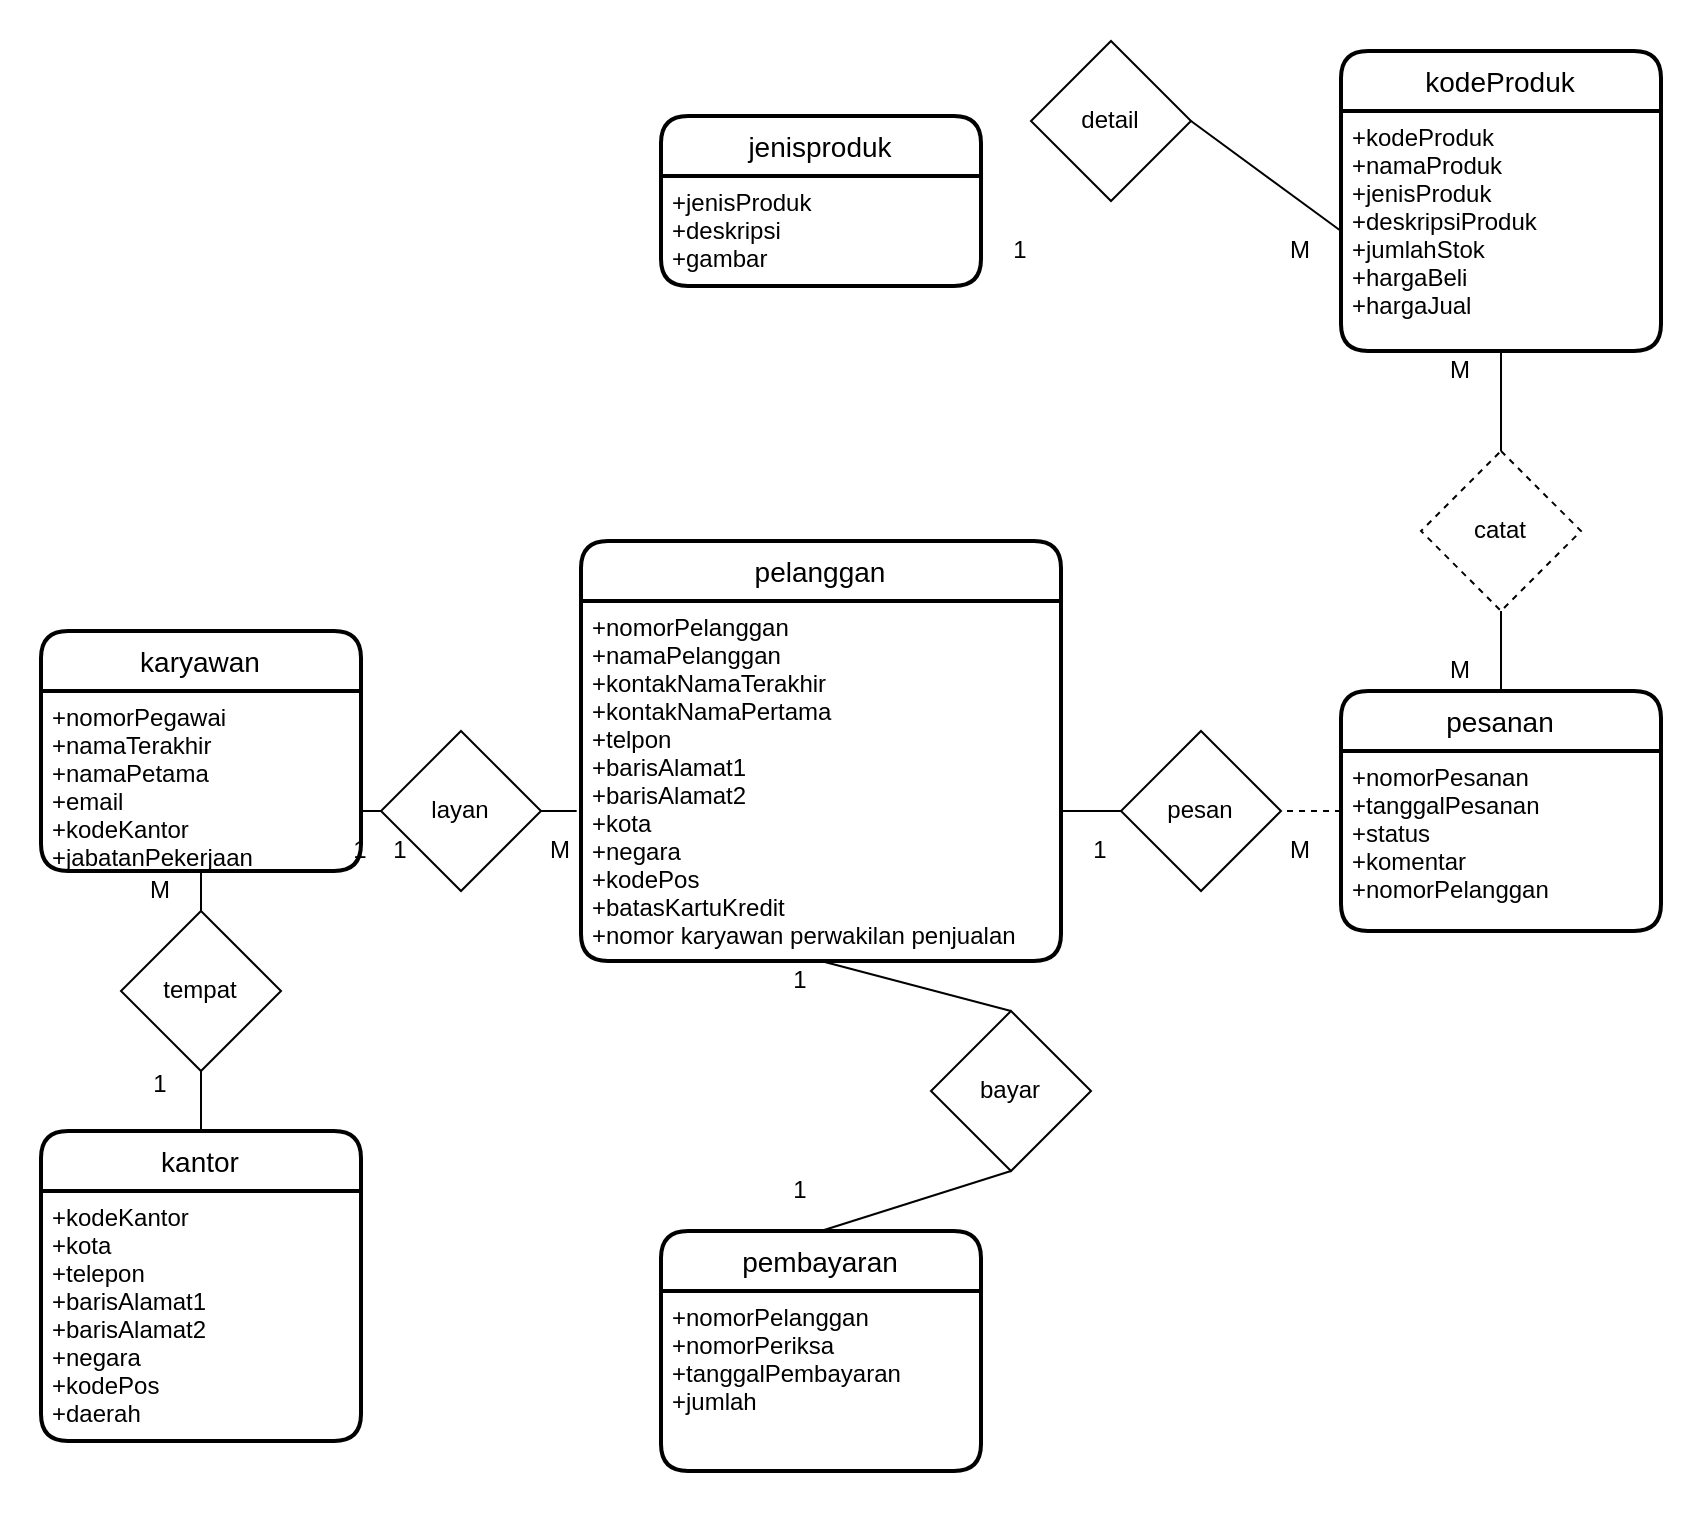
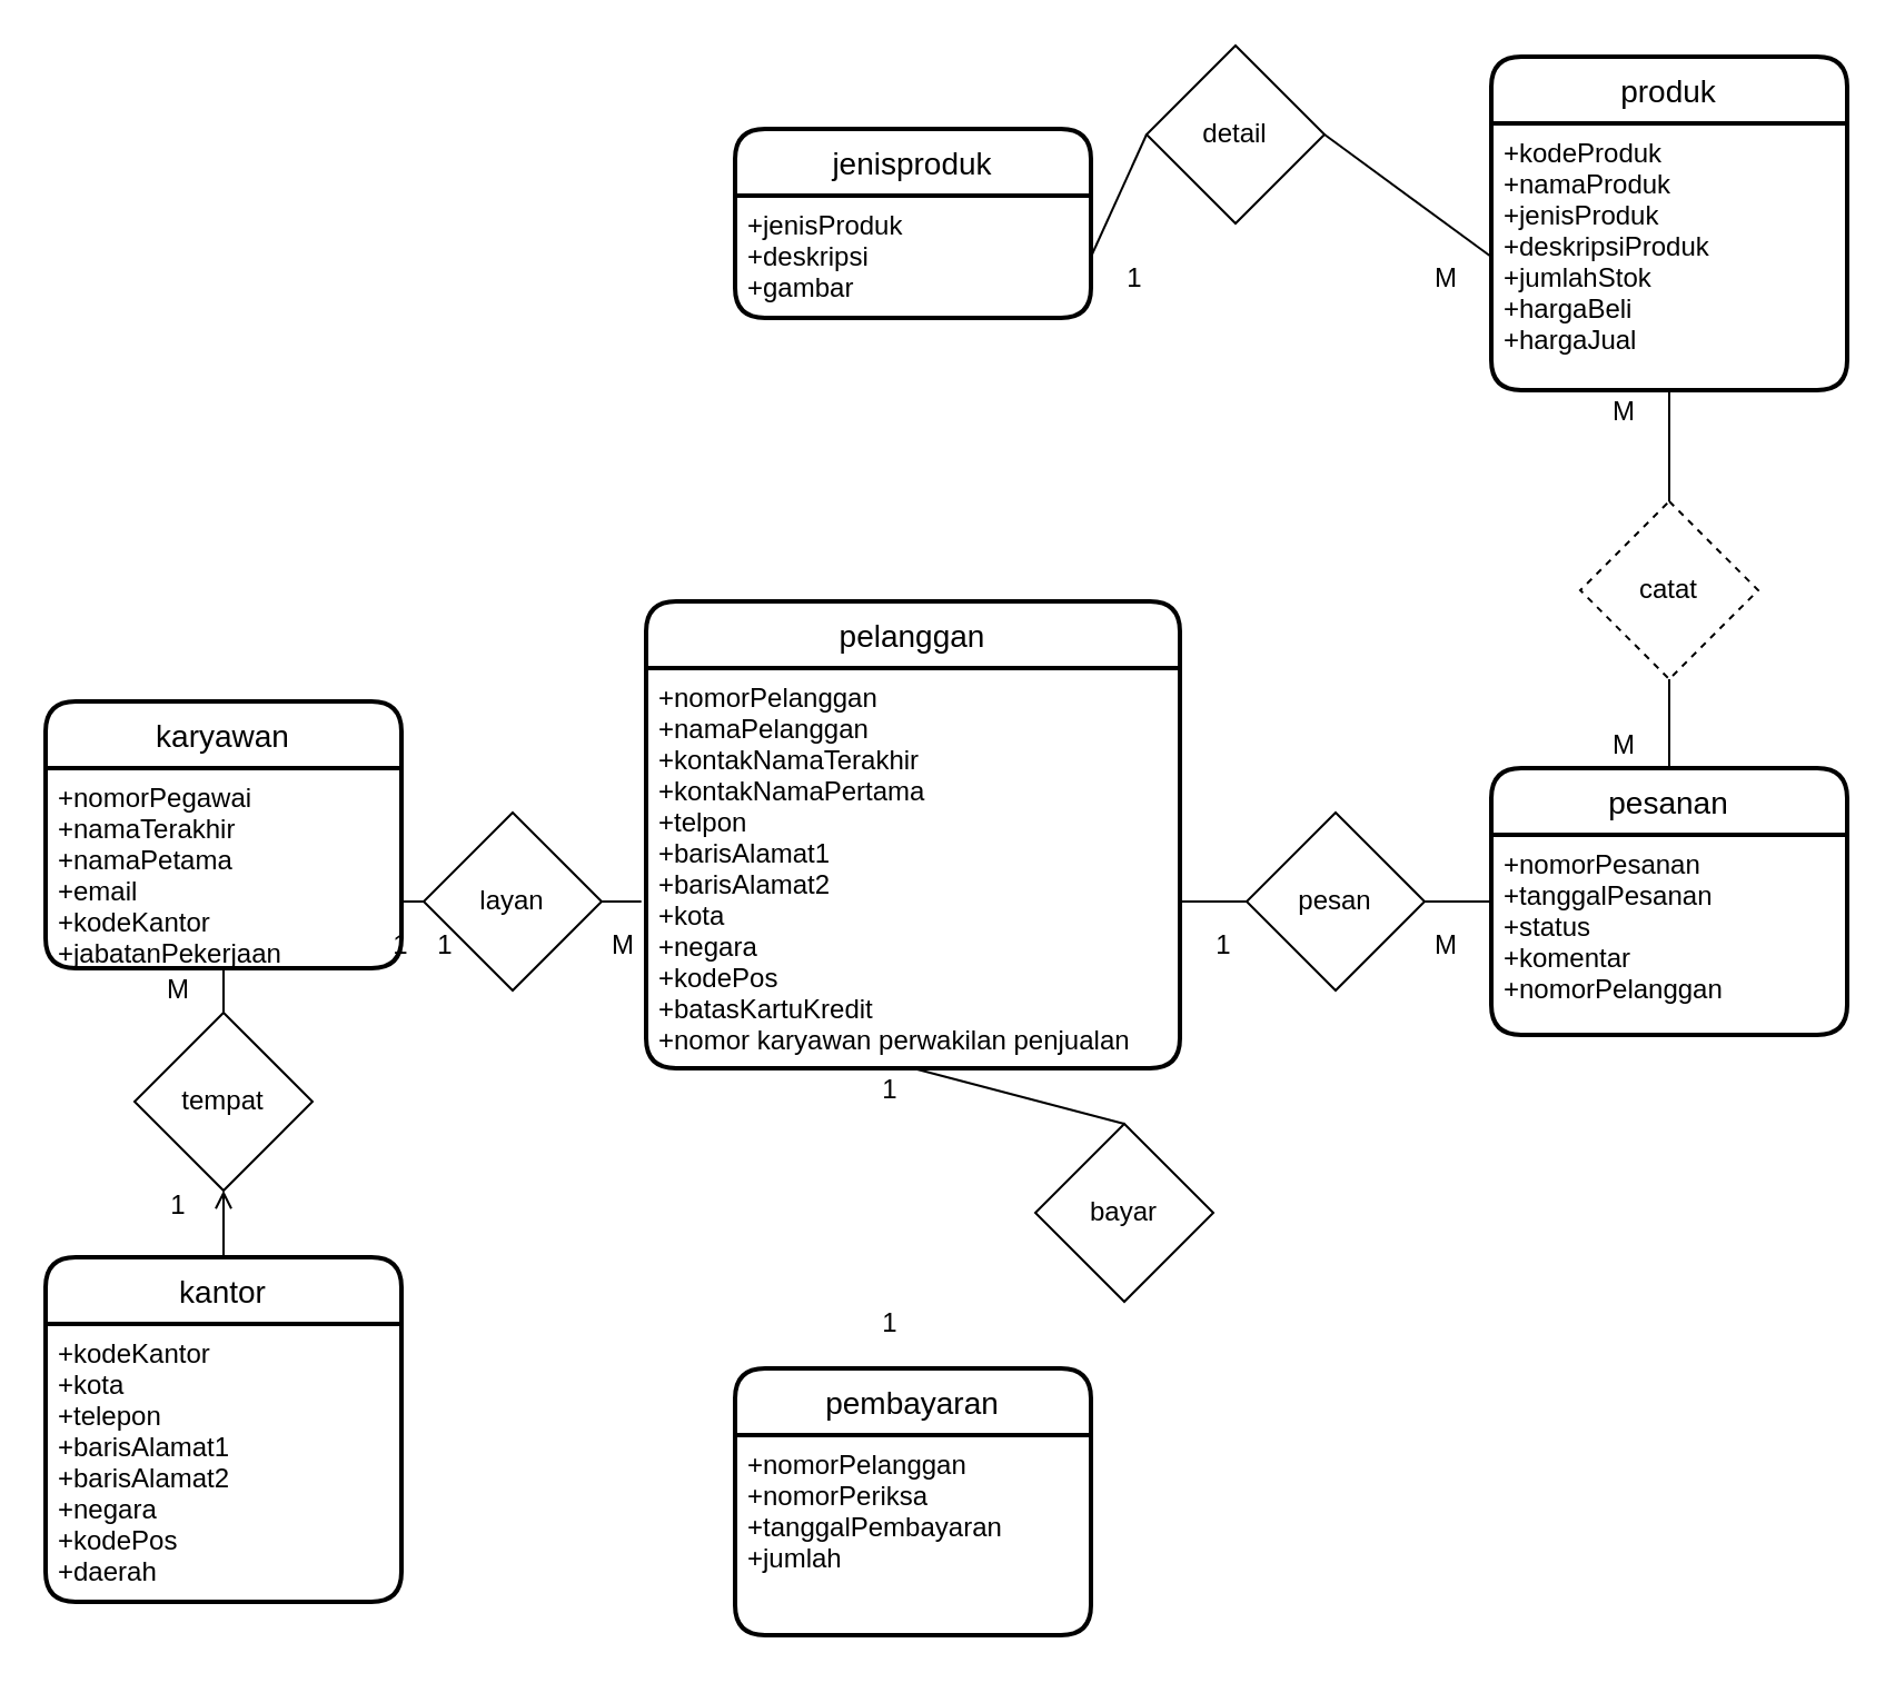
- <mxCell id="21" value="kodeProduk" style="swimlane;childLayout=stackLayout;horizontal=1;startSize=30;horizontalStack=0;rounded=1;fontSize=14;fontStyle=0;strokeWidth=2;resizeParent=0;resizeLast=1;shadow=0;dashed=0;align=center;" parent="1" vertex="1"><mxGeometry x="670" y="25" width="160" height="150" as="geometry"><mxRectangle x="580" y="70" width="80" height="30" as="alternateBounds" /></mxGeometry></mxCell>
+ <mxCell id="21" value="produk" style="swimlane;childLayout=stackLayout;horizontal=1;startSize=30;horizontalStack=0;rounded=1;fontSize=14;fontStyle=0;strokeWidth=2;resizeParent=0;resizeLast=1;shadow=0;dashed=0;align=center;" parent="1" vertex="1"><mxGeometry x="670" y="25" width="160" height="150" as="geometry"><mxRectangle x="580" y="70" width="80" height="30" as="alternateBounds" /></mxGeometry></mxCell>
+ <mxCell id="4" value="" style="endArrow=none;html=1;entryX=1;entryY=0.5;entryDx=0;entryDy=0;exitX=0;exitY=0.5;exitDx=0;exitDy=0;" parent="1" source="34" target="20" edge="1"><mxGeometry width="50" height="50" relative="1" as="geometry"><mxPoint x="610" y="190" as="sourcePoint" /><mxPoint x="470" y="145" as="targetPoint" /></mxGeometry></mxCell>
- <mxCell id="46" value="" style="endArrow=none;html=1;entryX=1;entryY=0.5;entryDx=0;entryDy=0;exitX=0;exitY=0.5;exitDx=0;exitDy=0;dashed=1;" parent="1" source="23" target="45" edge="1"><mxGeometry width="50" height="50" relative="1" as="geometry"><mxPoint x="670" y="405" as="sourcePoint" /><mxPoint x="529.04" y="404.94" as="targetPoint" /></mxGeometry></mxCell>
+ <mxCell id="46" value="" style="endArrow=none;html=1;entryX=1;entryY=0.5;entryDx=0;entryDy=0;exitX=0;exitY=0.5;exitDx=0;exitDy=0;" parent="1" source="23" target="45" edge="1"><mxGeometry width="50" height="50" relative="1" as="geometry"><mxPoint x="670" y="405" as="sourcePoint" /><mxPoint x="529.04" y="404.94" as="targetPoint" /></mxGeometry></mxCell>
- <mxCell id="42" value="" style="endArrow=none;html=1;exitX=0.5;exitY=0;exitDx=0;exitDy=0;entryX=0.5;entryY=1;entryDx=0;entryDy=0;" parent="1" source="29" target="41" edge="1"><mxGeometry width="50" height="50" relative="1" as="geometry"><mxPoint x="100" y="552" as="sourcePoint" /><mxPoint x="100" y="435" as="targetPoint" /></mxGeometry></mxCell>
+ <mxCell id="42" value="" style="endArrow=open;html=1;exitX=0.5;exitY=0;exitDx=0;exitDy=0;entryX=0.5;entryY=1;entryDx=0;entryDy=0;" parent="1" source="29" target="41" edge="1"><mxGeometry width="50" height="50" relative="1" as="geometry"><mxPoint x="100" y="552" as="sourcePoint" /><mxPoint x="100" y="435" as="targetPoint" /></mxGeometry></mxCell>
- <mxCell id="44" value="" style="endArrow=none;html=1;entryX=0.5;entryY=1;entryDx=0;entryDy=0;exitX=0.5;exitY=0;exitDx=0;exitDy=0;" parent="1" source="31" target="43" edge="1"><mxGeometry width="50" height="50" relative="1" as="geometry"><mxPoint x="415" y="605" as="sourcePoint" /><mxPoint x="415" y="480" as="targetPoint" /></mxGeometry></mxCell>
